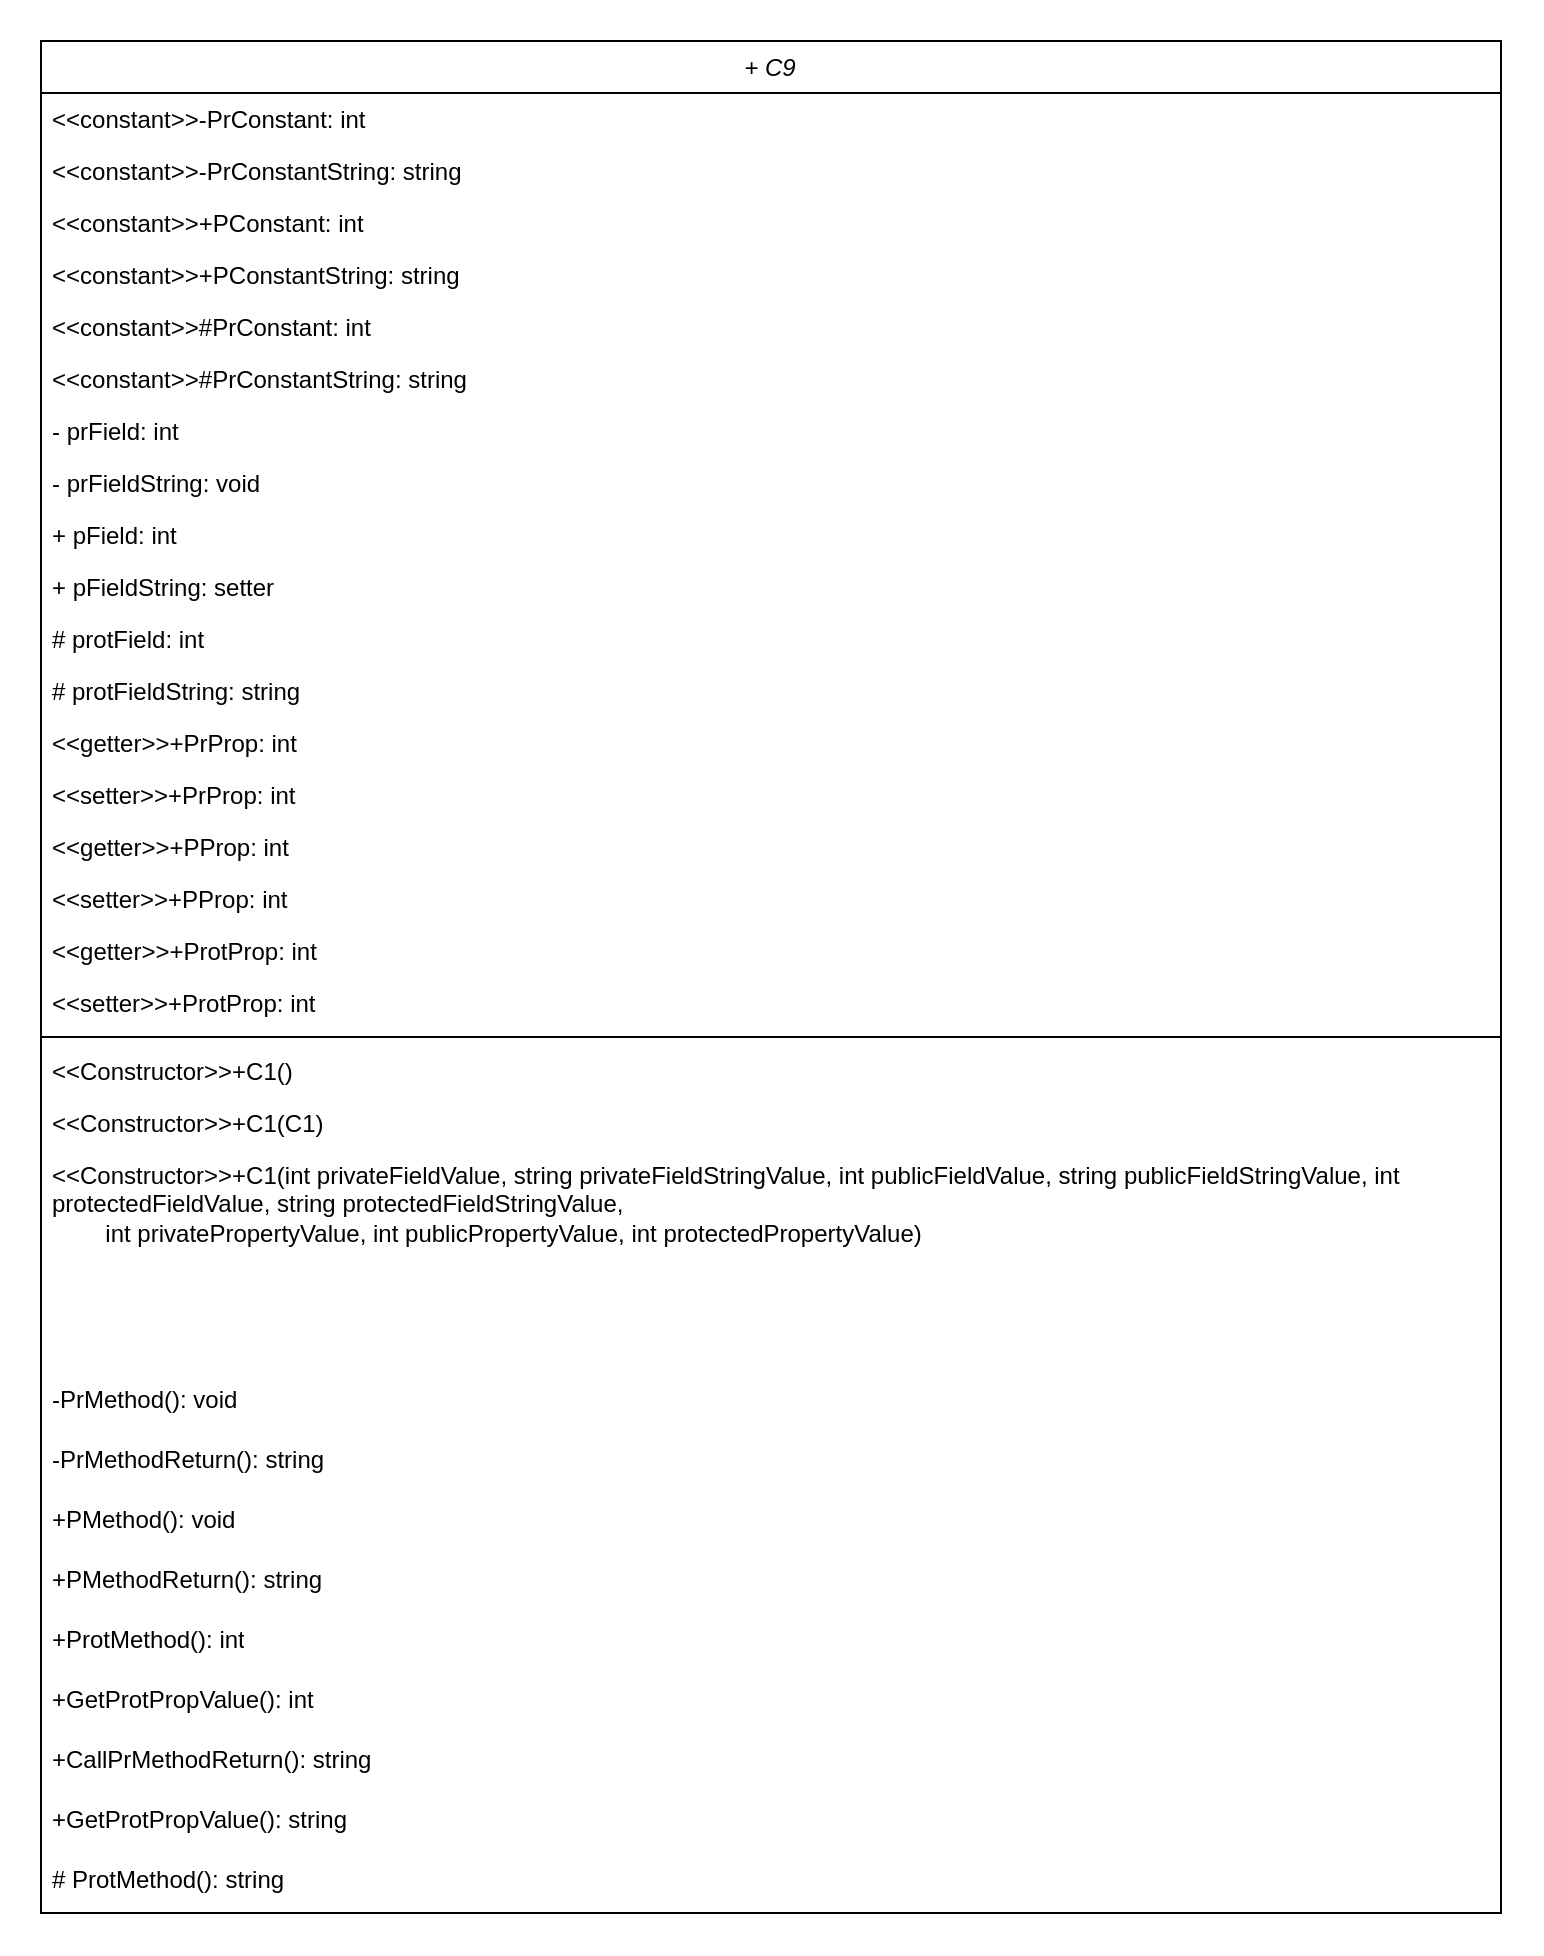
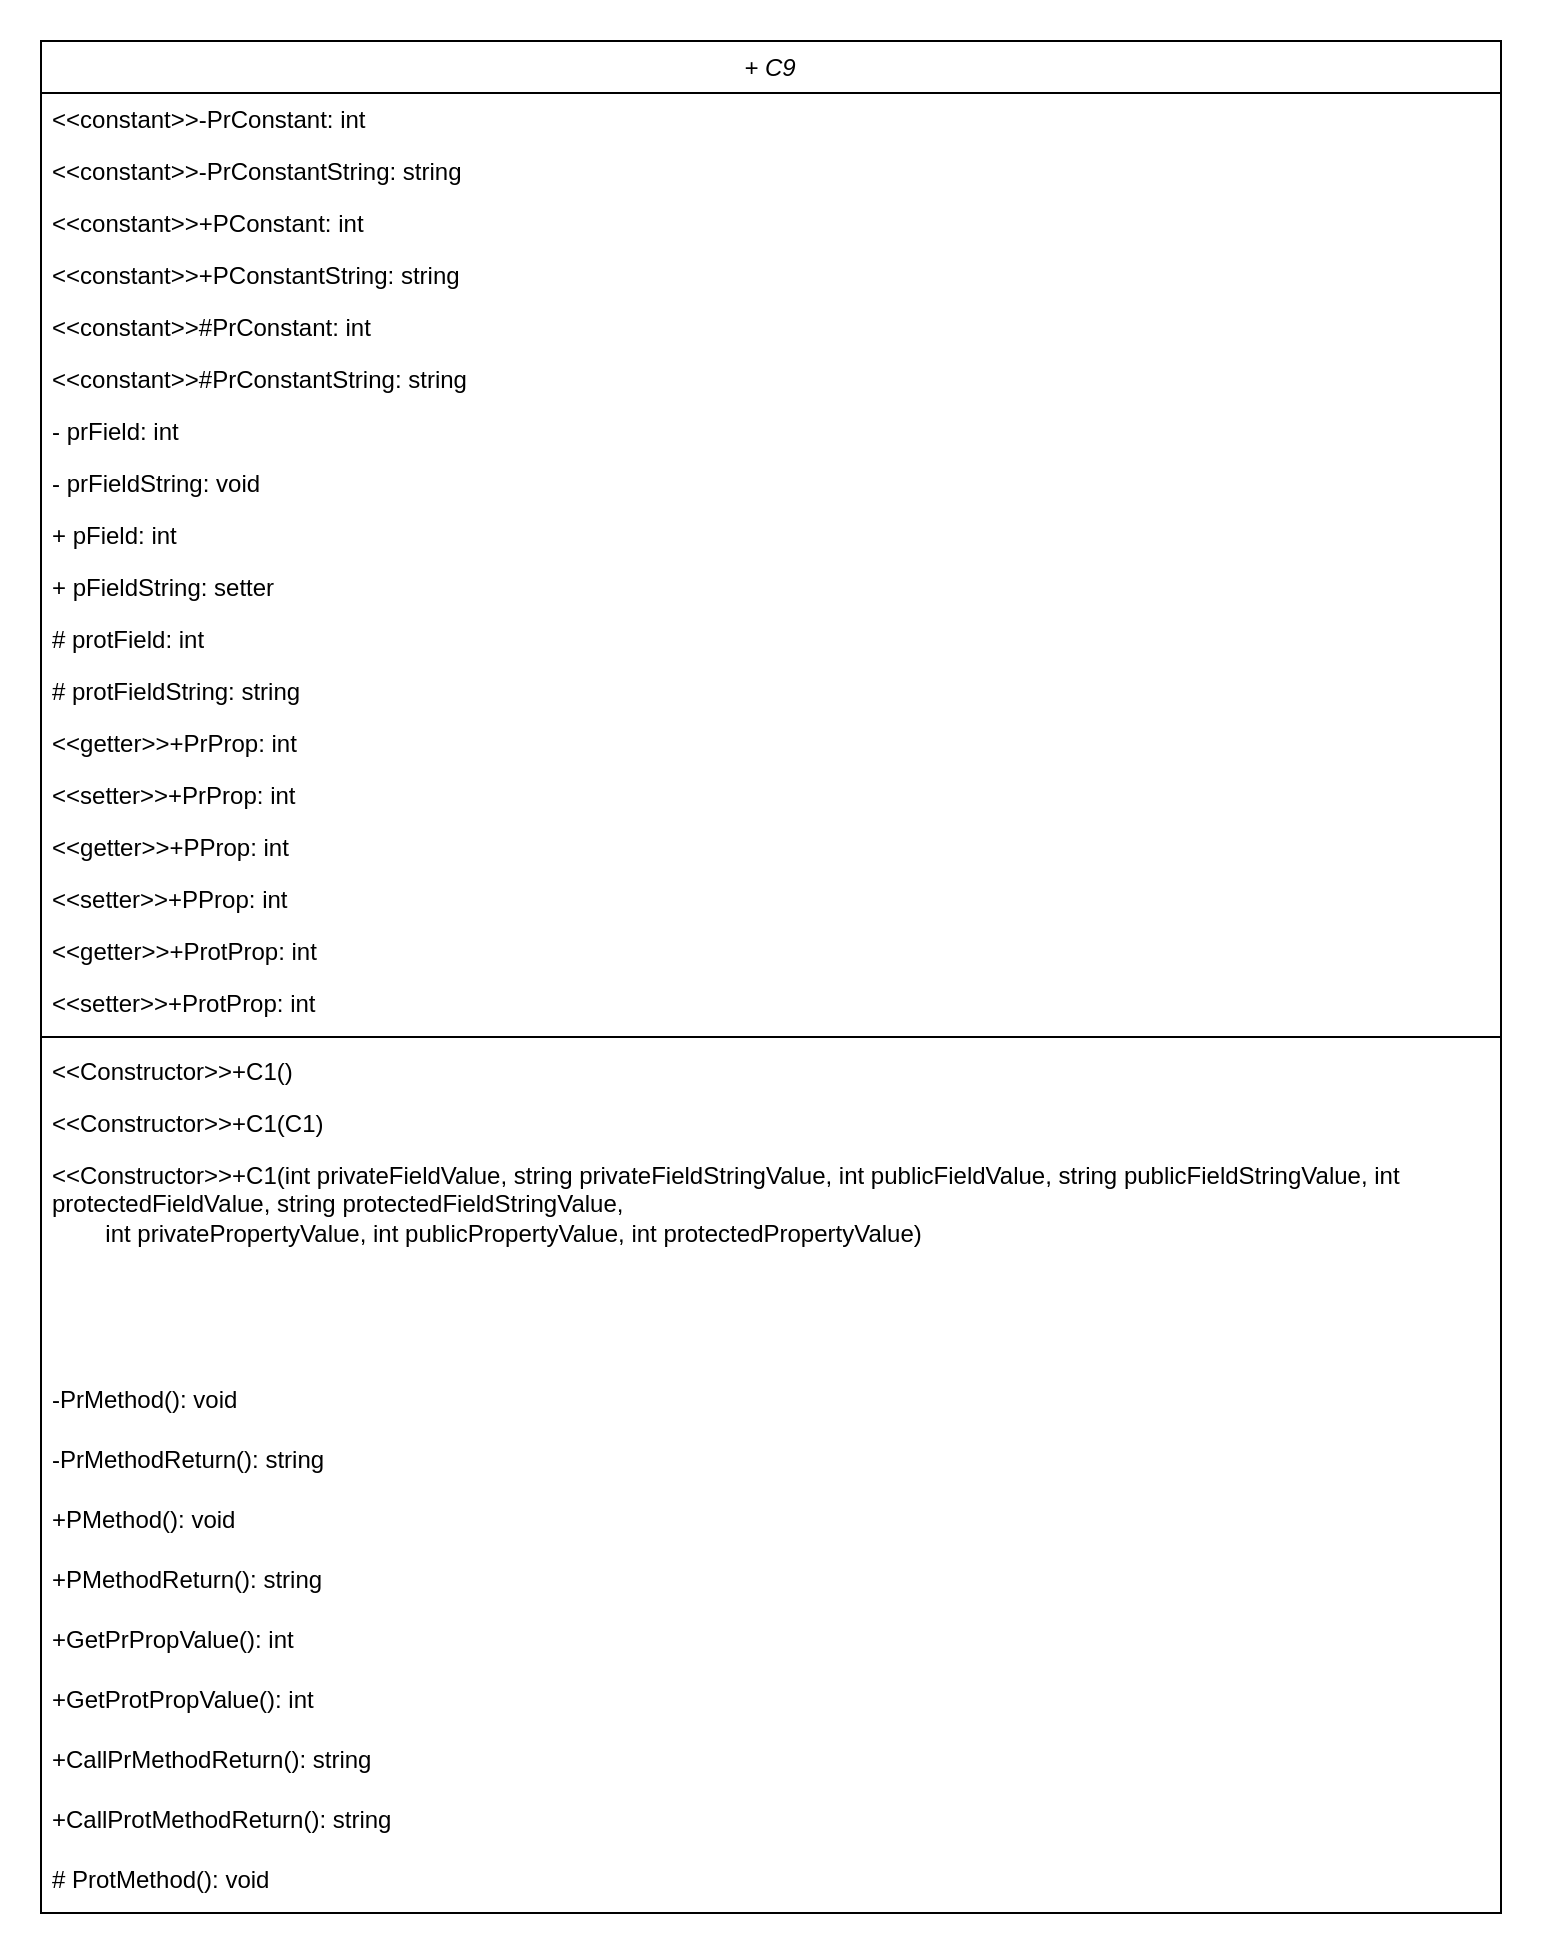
- <mxCell id="29" value="+ProtMethod(): int" style="text;align=left;verticalAlign=top;spacingLeft=4;spacingRight=4;overflow=hidden;rotatable=0;points=[[0,0.5],[1,0.5]];portConstraint=eastwest;whiteSpace=wrap;" parent="2" vertex="1"><mxGeometry y="786" width="730" height="30" as="geometry" /></mxCell>
+ <mxCell id="29" value="+GetPrPropValue(): int" style="text;align=left;verticalAlign=top;spacingLeft=4;spacingRight=4;overflow=hidden;rotatable=0;points=[[0,0.5],[1,0.5]];portConstraint=eastwest;whiteSpace=wrap;" parent="2" vertex="1"><mxGeometry y="786" width="730" height="30" as="geometry" /></mxCell>
- <mxCell id="32" value="+GetProtPropValue(): string" style="text;align=left;verticalAlign=top;spacingLeft=4;spacingRight=4;overflow=hidden;rotatable=0;points=[[0,0.5],[1,0.5]];portConstraint=eastwest;whiteSpace=wrap;" parent="2" vertex="1"><mxGeometry y="876" width="730" height="30" as="geometry" /></mxCell>
+ <mxCell id="32" value="+CallProtMethodReturn(): string" style="text;align=left;verticalAlign=top;spacingLeft=4;spacingRight=4;overflow=hidden;rotatable=0;points=[[0,0.5],[1,0.5]];portConstraint=eastwest;whiteSpace=wrap;" parent="2" vertex="1"><mxGeometry y="876" width="730" height="30" as="geometry" /></mxCell>
- <mxCell id="33" value="# ProtMethod(): string" style="text;align=left;verticalAlign=top;spacingLeft=4;spacingRight=4;overflow=hidden;rotatable=0;points=[[0,0.5],[1,0.5]];portConstraint=eastwest;whiteSpace=wrap;" parent="2" vertex="1"><mxGeometry y="906" width="730" height="30" as="geometry" /></mxCell>
+ <mxCell id="33" value="# ProtMethod(): void" style="text;align=left;verticalAlign=top;spacingLeft=4;spacingRight=4;overflow=hidden;rotatable=0;points=[[0,0.5],[1,0.5]];portConstraint=eastwest;whiteSpace=wrap;" parent="2" vertex="1"><mxGeometry y="906" width="730" height="30" as="geometry" /></mxCell>
